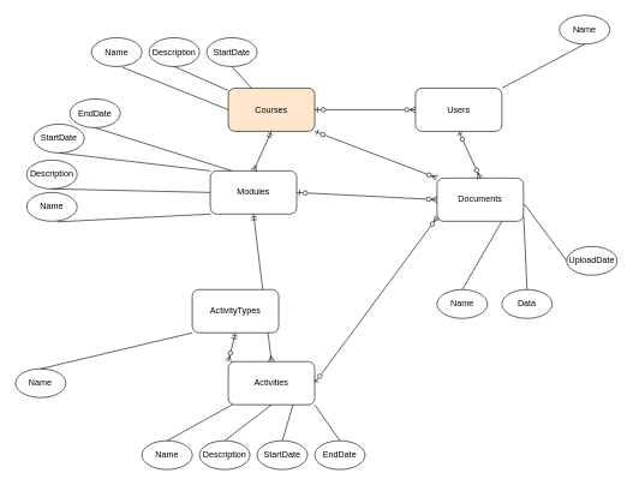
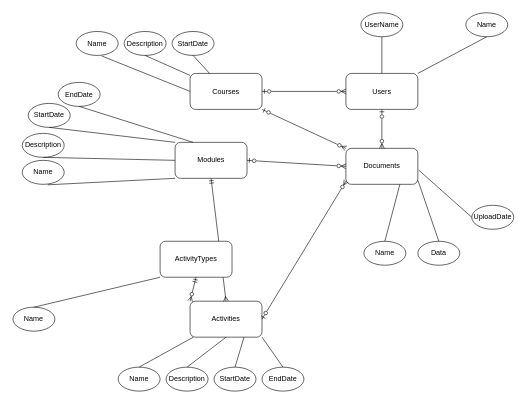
+ <mxCell id="46" value="UserName" style="ellipse;whiteSpace=wrap;html=1;" parent="1" vertex="1"><mxGeometry x="601" y="20.82" width="70" height="40" as="geometry" /></mxCell>
+ <mxCell id="47" value="" style="endArrow=none;html=1;rounded=0;entryX=0.5;entryY=1;entryDx=0;entryDy=0;exitX=0.5;exitY=0;exitDx=0;exitDy=0;" parent="1" source="2" target="46" edge="1"><mxGeometry width="50" height="50" relative="1" as="geometry"><mxPoint x="686" y="-38" as="sourcePoint" /><mxPoint x="719.44" y="47.12" as="targetPoint" /></mxGeometry></mxCell>
- <mxCell id="4" value="Courses" style="rounded=1;whiteSpace=wrap;html=1;fillColor=#ffe6cc;" parent="1" vertex="1"><mxGeometry x="316" y="122" width="120" height="60" as="geometry" /></mxCell>
+ <mxCell id="4" value="Courses" style="rounded=1;whiteSpace=wrap;html=1;" parent="1" vertex="1"><mxGeometry x="316" y="122" width="120" height="60" as="geometry" /></mxCell>
- <mxCell id="8" value="" style="fontSize=12;html=1;endArrow=ERmany;startArrow=ERmandOne;rounded=0;endFill=0;entryX=0.5;entryY=0;entryDx=0;entryDy=0;exitX=0.5;exitY=1;exitDx=0;exitDy=0;" parent="1" source="4" target="5" edge="1"><mxGeometry width="100" height="100" relative="1" as="geometry"><mxPoint x="556" y="232" as="sourcePoint" /><mxPoint x="546" y="242" as="targetPoint" /></mxGeometry></mxCell>
- <mxCell id="3" value="Documents" style="rounded=1;whiteSpace=wrap;html=1;" parent="1" vertex="1"><mxGeometry x="606" y="247" width="120" height="60" as="geometry" /></mxCell>
+ <mxCell id="3" value="Documents" style="rounded=1;whiteSpace=wrap;html=1;" parent="1" vertex="1"><mxGeometry x="576" y="247" width="120" height="60" as="geometry" /></mxCell>
